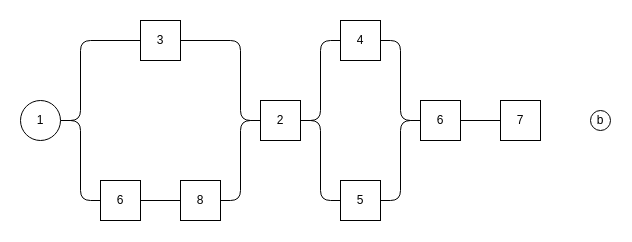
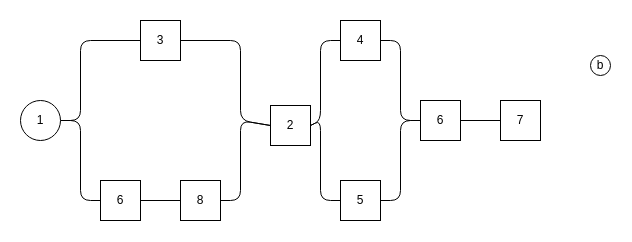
- <mxCell id="7" value="2" style="rounded=0;whiteSpace=wrap;html=1;" vertex="1" parent="1"><mxGeometry x="260" y="100" width="40" height="40" as="geometry" /></mxCell>
+ <mxCell id="7" value="2" style="rounded=0;whiteSpace=wrap;html=1;" vertex="1" parent="1"><mxGeometry x="270" y="105" width="40" height="40" as="geometry" /></mxCell>
- <mxCell id="17" value="b" style="ellipse;whiteSpace=wrap;html=1;aspect=fixed;" vertex="1" parent="1"><mxGeometry x="590" y="110" width="20" height="20" as="geometry" /></mxCell>
+ <mxCell id="17" value="b" style="ellipse;whiteSpace=wrap;html=1;aspect=fixed;" vertex="1" parent="1"><mxGeometry x="590" y="55" width="20" height="20" as="geometry" /></mxCell>
